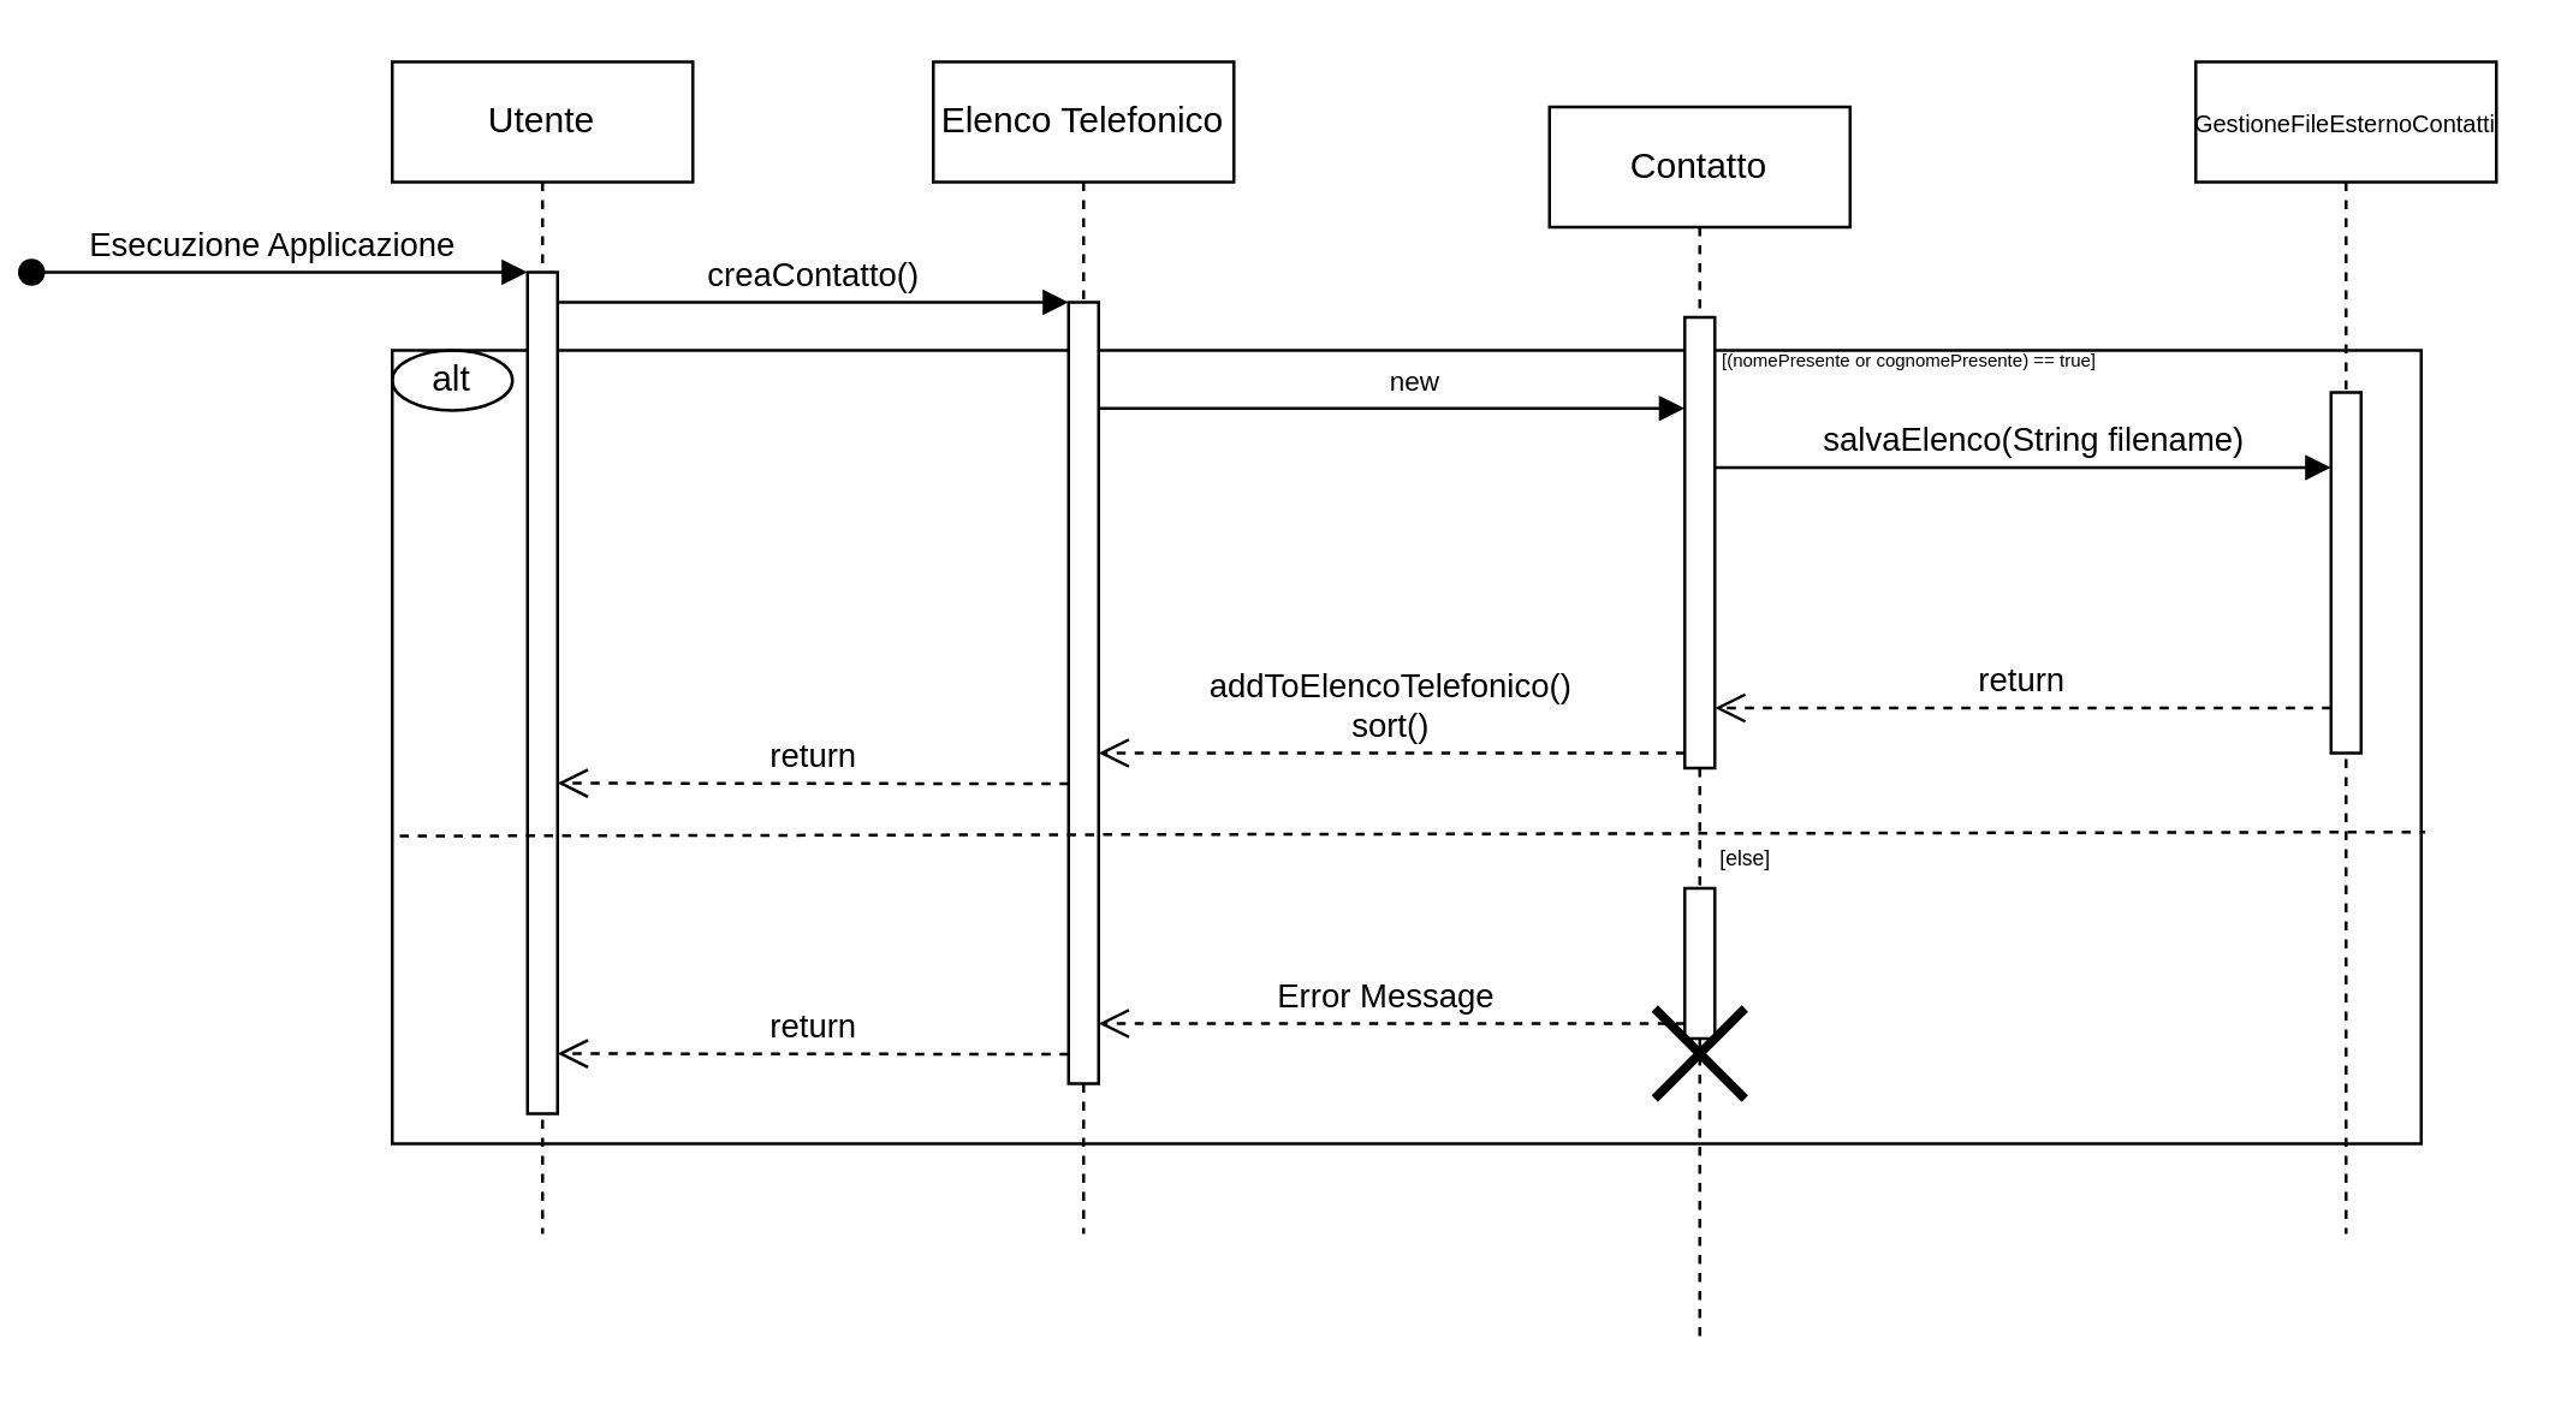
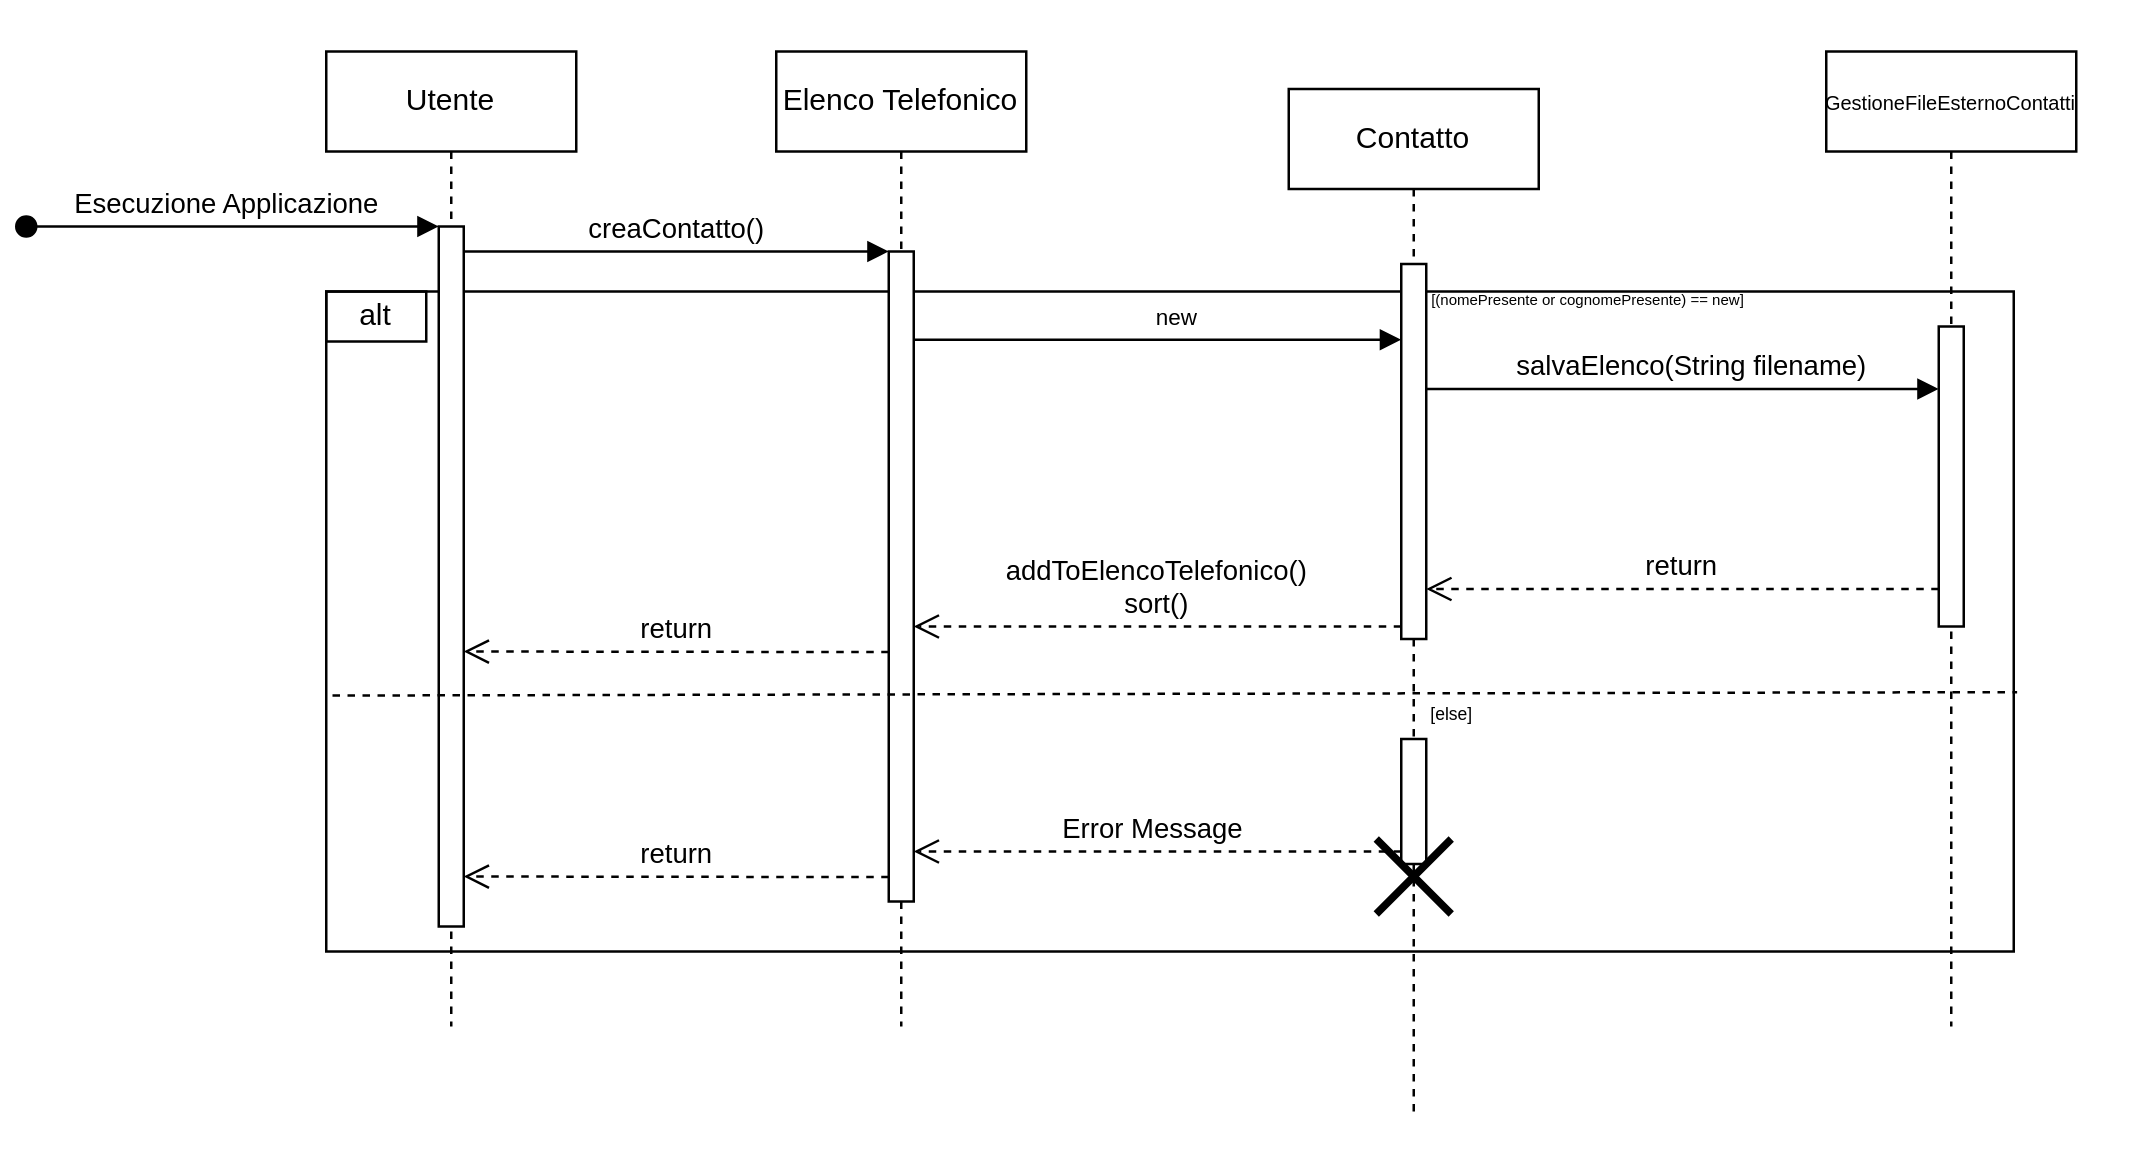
- <mxCell id="15" value="&lt;span style=&quot;font-size: 6px;&quot;&gt;[(nomePresente or cognomePresente) == true]&lt;/span&gt;" style="text;html=1;align=center;verticalAlign=middle;whiteSpace=wrap;rounded=0;" parent="1" vertex="1"><mxGeometry x="460" y="113" width="130" height="10" as="geometry" /></mxCell>
+ <mxCell id="15" value="&lt;span style=&quot;font-size: 6px;&quot;&gt;[(nomePresente or cognomePresente) == new]&lt;/span&gt;" style="text;html=1;align=center;verticalAlign=middle;whiteSpace=wrap;rounded=0;" parent="1" vertex="1"><mxGeometry x="460" y="113" width="130" height="10" as="geometry" /></mxCell>
- <mxCell id="14" value="alt" style="ellipse;whiteSpace=wrap;html=1;fillColor=none;" parent="1" vertex="1"><mxGeometry x="20" y="116" width="40" height="20" as="geometry" /></mxCell>
+ <mxCell id="14" value="alt" style="rounded=0;whiteSpace=wrap;html=1;fillColor=none;" parent="1" vertex="1"><mxGeometry x="20" y="116" width="40" height="20" as="geometry" /></mxCell>
